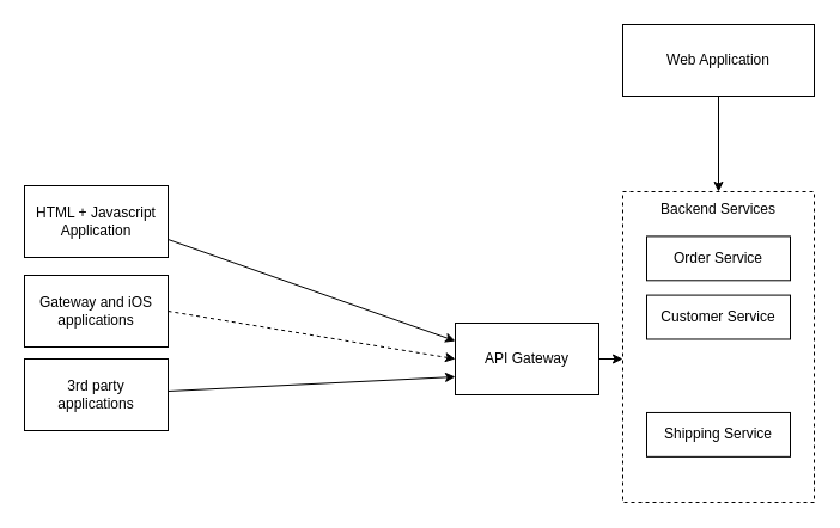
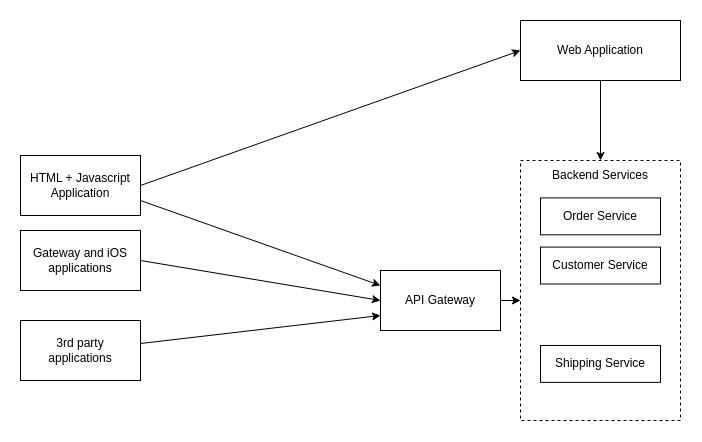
+ <mxCell id="12" style="rounded=0;orthogonalLoop=1;jettySize=auto;html=1;exitX=1;exitY=0.5;exitDx=0;exitDy=0;entryX=0;entryY=0.5;entryDx=0;entryDy=0;" edge="1" parent="1" source="14" target="11"><mxGeometry relative="1" as="geometry" /></mxCell>
- <mxCell id="15" style="edgeStyle=none;rounded=0;orthogonalLoop=1;jettySize=auto;html=1;exitX=1;exitY=0.5;exitDx=0;exitDy=0;entryX=0;entryY=0.5;entryDx=0;entryDy=0;dashed=1;" edge="1" parent="1" source="16" target="9"><mxGeometry relative="1" as="geometry" /></mxCell>
+ <mxCell id="15" style="edgeStyle=none;rounded=0;orthogonalLoop=1;jettySize=auto;html=1;exitX=1;exitY=0.5;exitDx=0;exitDy=0;entryX=0;entryY=0.5;entryDx=0;entryDy=0;" edge="1" parent="1" source="16" target="9"><mxGeometry relative="1" as="geometry" /></mxCell>
- <mxCell id="18" value="3rd party &lt;br&gt;applications" style="rounded=0;whiteSpace=wrap;html=1;" vertex="1" parent="1"><mxGeometry x="20" y="300" width="120" height="60" as="geometry" /></mxCell>
+ <mxCell id="18" value="3rd party &lt;br&gt;applications" style="rounded=0;whiteSpace=wrap;html=1;" vertex="1" parent="1"><mxGeometry x="20" y="320" width="120" height="60" as="geometry" /></mxCell>
